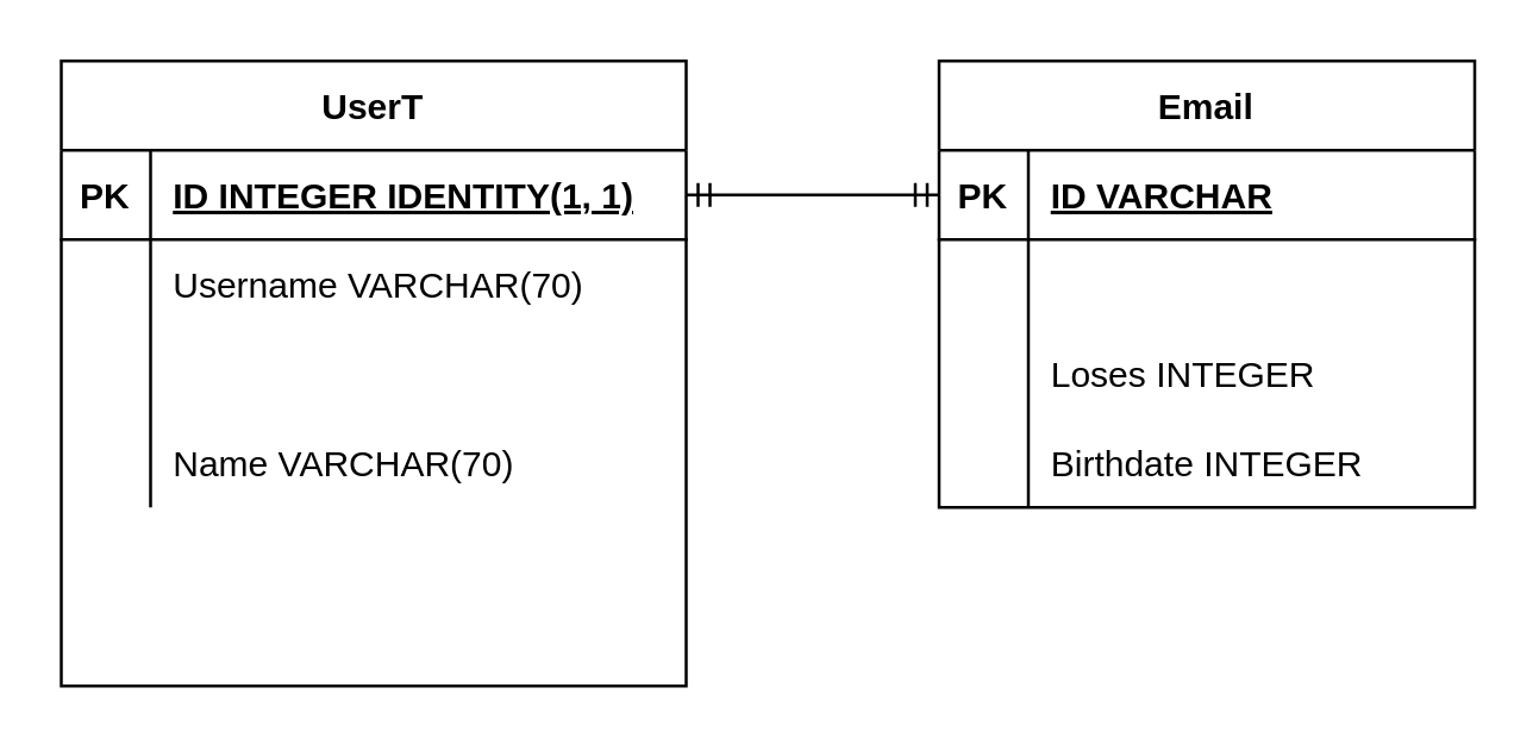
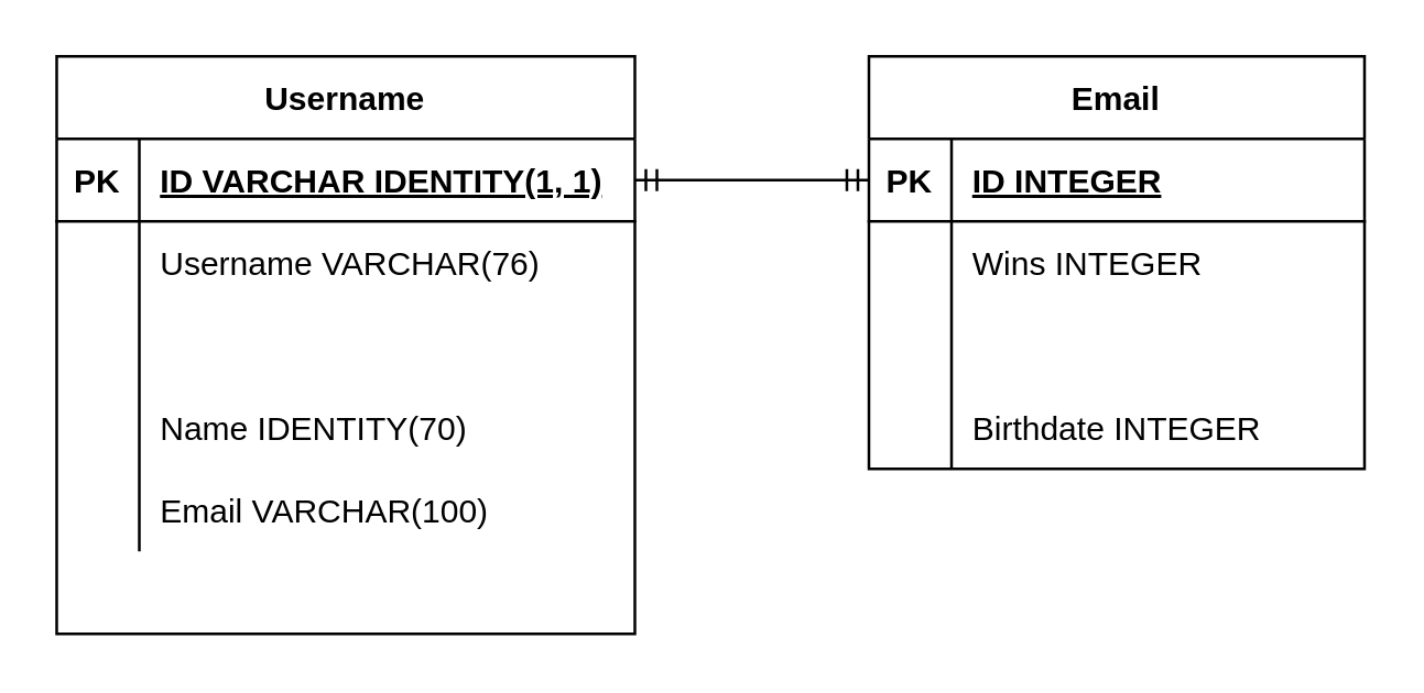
- <mxCell id="15" value="UserT" style="shape=table;startSize=30;container=1;collapsible=1;childLayout=tableLayout;fixedRows=1;rowLines=0;fontStyle=1;align=center;resizeLast=1;gradientColor=none;swimlaneFillColor=default;" parent="1" vertex="1"><mxGeometry x="20" y="20" width="210" height="210" as="geometry" /></mxCell>
+ <mxCell id="15" value="Username" style="shape=table;startSize=30;container=1;collapsible=1;childLayout=tableLayout;fixedRows=1;rowLines=0;fontStyle=1;align=center;resizeLast=1;gradientColor=none;swimlaneFillColor=default;" parent="1" vertex="1"><mxGeometry x="20" y="20" width="210" height="210" as="geometry" /></mxCell>
- <mxCell id="18" value="ID INTEGER IDENTITY(1, 1)" style="shape=partialRectangle;connectable=0;fillColor=none;top=0;left=0;bottom=0;right=0;align=left;spacingLeft=6;fontStyle=5;overflow=hidden;" parent="16" vertex="1"><mxGeometry x="30" width="180" height="30" as="geometry"><mxRectangle width="180" height="30" as="alternateBounds" /></mxGeometry></mxCell>
+ <mxCell id="18" value="ID VARCHAR IDENTITY(1, 1)" style="shape=partialRectangle;connectable=0;fillColor=none;top=0;left=0;bottom=0;right=0;align=left;spacingLeft=6;fontStyle=5;overflow=hidden;" parent="16" vertex="1"><mxGeometry x="30" width="180" height="30" as="geometry"><mxRectangle width="180" height="30" as="alternateBounds" /></mxGeometry></mxCell>
- <mxCell id="5" value="ID VARCHAR" style="shape=partialRectangle;connectable=0;fillColor=none;top=0;left=0;bottom=0;right=0;align=left;spacingLeft=6;fontStyle=5;overflow=hidden;" parent="3" vertex="1"><mxGeometry x="30" width="150" height="30" as="geometry"><mxRectangle width="150" height="30" as="alternateBounds" /></mxGeometry></mxCell>
+ <mxCell id="5" value="ID INTEGER" style="shape=partialRectangle;connectable=0;fillColor=none;top=0;left=0;bottom=0;right=0;align=left;spacingLeft=6;fontStyle=5;overflow=hidden;" parent="3" vertex="1"><mxGeometry x="30" width="150" height="30" as="geometry"><mxRectangle width="150" height="30" as="alternateBounds" /></mxGeometry></mxCell>
+ <mxCell id="8" value="Wins INTEGER" style="shape=partialRectangle;connectable=0;fillColor=none;top=0;left=0;bottom=0;right=0;align=left;spacingLeft=6;overflow=hidden;" parent="6" vertex="1"><mxGeometry x="30" width="150" height="30" as="geometry"><mxRectangle width="150" height="30" as="alternateBounds" /></mxGeometry></mxCell>
- <mxCell id="21" value="Username VARCHAR(70)" style="shape=partialRectangle;connectable=0;fillColor=none;top=0;left=0;bottom=0;right=0;align=left;spacingLeft=6;overflow=hidden;" parent="19" vertex="1"><mxGeometry x="30" width="180" height="30" as="geometry"><mxRectangle width="180" height="30" as="alternateBounds" /></mxGeometry></mxCell>
+ <mxCell id="21" value="Username VARCHAR(76)" style="shape=partialRectangle;connectable=0;fillColor=none;top=0;left=0;bottom=0;right=0;align=left;spacingLeft=6;overflow=hidden;" parent="19" vertex="1"><mxGeometry x="30" width="180" height="30" as="geometry"><mxRectangle width="180" height="30" as="alternateBounds" /></mxGeometry></mxCell>
- <mxCell id="11" value="Loses INTEGER" style="shape=partialRectangle;connectable=0;fillColor=none;top=0;left=0;bottom=0;right=0;align=left;spacingLeft=6;overflow=hidden;" parent="9" vertex="1"><mxGeometry x="30" width="150" height="30" as="geometry"><mxRectangle width="150" height="30" as="alternateBounds" /></mxGeometry></mxCell>
- <mxCell id="26" value="Name VARCHAR(70)" style="shape=partialRectangle;connectable=0;fillColor=none;top=0;left=0;bottom=0;right=0;align=left;spacingLeft=6;overflow=hidden;" parent="24" vertex="1"><mxGeometry x="30" width="180" height="30" as="geometry"><mxRectangle width="180" height="30" as="alternateBounds" /></mxGeometry></mxCell>
+ <mxCell id="26" value="Name IDENTITY(70)" style="shape=partialRectangle;connectable=0;fillColor=none;top=0;left=0;bottom=0;right=0;align=left;spacingLeft=6;overflow=hidden;" parent="24" vertex="1"><mxGeometry x="30" width="180" height="30" as="geometry"><mxRectangle width="180" height="30" as="alternateBounds" /></mxGeometry></mxCell>
+ <mxCell id="29" value="Email VARCHAR(100)" style="shape=partialRectangle;connectable=0;fillColor=none;top=0;left=0;bottom=0;right=0;align=left;spacingLeft=6;overflow=hidden;" parent="27" vertex="1"><mxGeometry x="30" width="180" height="30" as="geometry"><mxRectangle width="180" height="30" as="alternateBounds" /></mxGeometry></mxCell>
